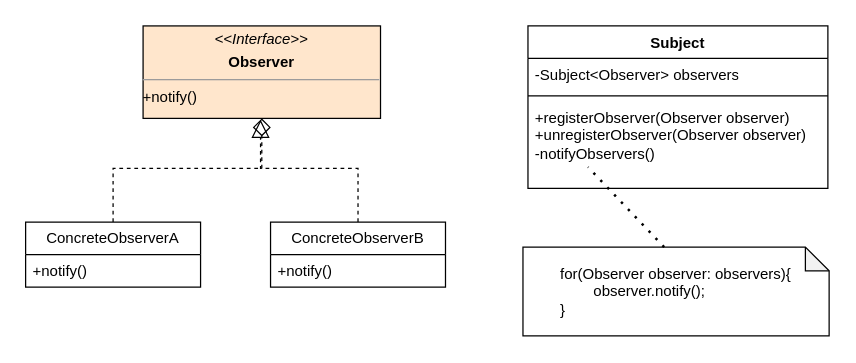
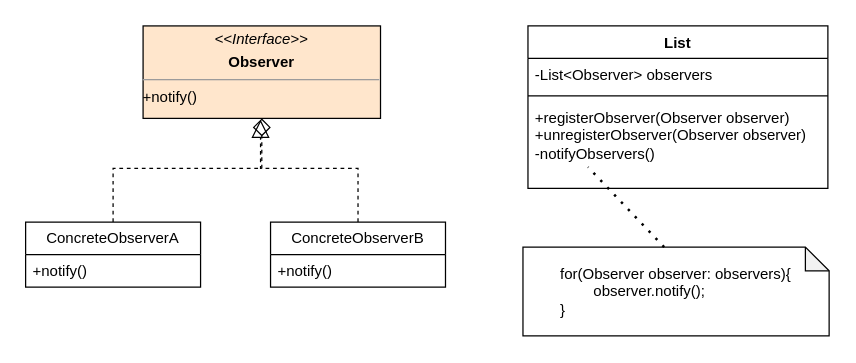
- <mxCell id="2" value="&lt;div&gt;Subject&lt;/div&gt;" style="swimlane;fontStyle=1;align=center;verticalAlign=top;childLayout=stackLayout;horizontal=1;startSize=26;horizontalStack=0;resizeParent=1;resizeParentMax=0;resizeLast=0;collapsible=1;marginBottom=0;whiteSpace=wrap;html=1;" vertex="1" parent="1"><mxGeometry x="422" y="20" width="240" height="130" as="geometry"><mxRectangle x="530" y="76" width="78" height="26" as="alternateBounds" /></mxGeometry></mxCell>
+ <mxCell id="2" value="&lt;div&gt;List&lt;/div&gt;" style="swimlane;fontStyle=1;align=center;verticalAlign=top;childLayout=stackLayout;horizontal=1;startSize=26;horizontalStack=0;resizeParent=1;resizeParentMax=0;resizeLast=0;collapsible=1;marginBottom=0;whiteSpace=wrap;html=1;" vertex="1" parent="1"><mxGeometry x="422" y="20" width="240" height="130" as="geometry"><mxRectangle x="530" y="76" width="78" height="26" as="alternateBounds" /></mxGeometry></mxCell>
- <mxCell id="3" value="-Subject&amp;lt;Observer&amp;gt; observers" style="text;strokeColor=none;fillColor=none;align=left;verticalAlign=top;spacingLeft=4;spacingRight=4;overflow=hidden;rotatable=0;points=[[0,0.5],[1,0.5]];portConstraint=eastwest;whiteSpace=wrap;html=1;" vertex="1" parent="2"><mxGeometry y="26" width="240" height="26" as="geometry" /></mxCell>
+ <mxCell id="3" value="-List&amp;lt;Observer&amp;gt; observers" style="text;strokeColor=none;fillColor=none;align=left;verticalAlign=top;spacingLeft=4;spacingRight=4;overflow=hidden;rotatable=0;points=[[0,0.5],[1,0.5]];portConstraint=eastwest;whiteSpace=wrap;html=1;" vertex="1" parent="2"><mxGeometry y="26" width="240" height="26" as="geometry" /></mxCell>
